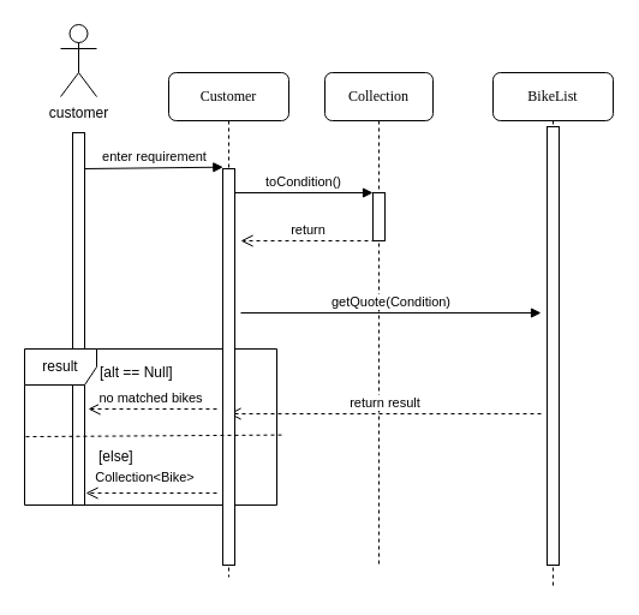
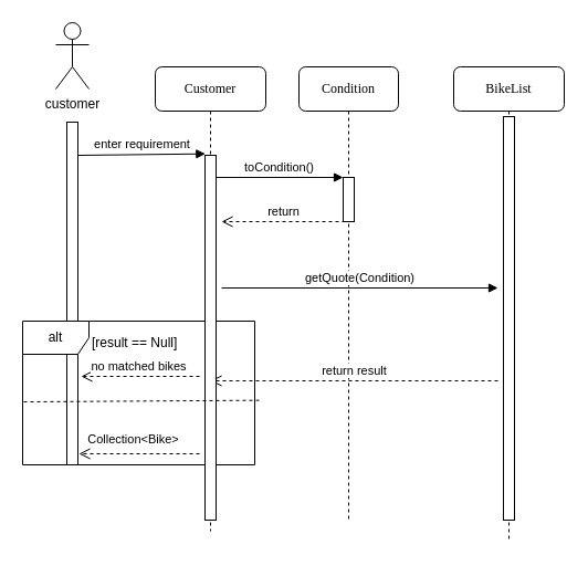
- <mxCell id="2" value="Collection" style="shape=umlLifeline;perimeter=lifelinePerimeter;whiteSpace=wrap;html=1;container=1;collapsible=0;recursiveResize=0;outlineConnect=0;rounded=1;shadow=0;comic=0;labelBackgroundColor=none;strokeColor=#000000;strokeWidth=1;fillColor=#FFFFFF;fontFamily=Verdana;fontSize=12;fontColor=#000000;align=center;" parent="1" vertex="1"><mxGeometry x="270" y="60" width="90" height="410" as="geometry" /></mxCell>
+ <mxCell id="2" value="Condition" style="shape=umlLifeline;perimeter=lifelinePerimeter;whiteSpace=wrap;html=1;container=1;collapsible=0;recursiveResize=0;outlineConnect=0;rounded=1;shadow=0;comic=0;labelBackgroundColor=none;strokeColor=#000000;strokeWidth=1;fillColor=#FFFFFF;fontFamily=Verdana;fontSize=12;fontColor=#000000;align=center;" parent="1" vertex="1"><mxGeometry x="270" y="60" width="90" height="410" as="geometry" /></mxCell>
- <mxCell id="12" value="result" style="shape=umlFrame;whiteSpace=wrap;html=1;" parent="1" vertex="1"><mxGeometry x="20" y="290" width="210" height="130" as="geometry" /></mxCell>
+ <mxCell id="12" value="alt" style="shape=umlFrame;whiteSpace=wrap;html=1;" parent="1" vertex="1"><mxGeometry x="20" y="290" width="210" height="130" as="geometry" /></mxCell>
- <mxCell id="14" value="[alt == Null]" style="text;html=1;resizable=0;points=[];autosize=1;align=left;verticalAlign=top;spacingTop=-4;" parent="1" vertex="1"><mxGeometry x="81" y="300" width="90" height="20" as="geometry" /></mxCell>
+ <mxCell id="14" value="[result == Null]" style="text;html=1;resizable=0;points=[];autosize=1;align=left;verticalAlign=top;spacingTop=-4;" parent="1" vertex="1"><mxGeometry x="81" y="300" width="90" height="20" as="geometry" /></mxCell>
- <mxCell id="15" value="[else]" style="text;html=1;resizable=0;points=[];autosize=1;align=left;verticalAlign=top;spacingTop=-4;" parent="1" vertex="1"><mxGeometry x="80" y="370" width="40" height="20" as="geometry" /></mxCell>
